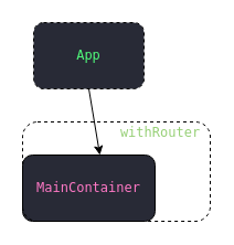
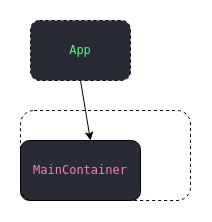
- <mxCell id="4" value="&lt;pre style=&quot;font-family: &amp;quot;jetbrains mono&amp;quot;, monospace;&quot;&gt;&lt;span style=&quot;&quot;&gt;withRouter&lt;/span&gt;&lt;/pre&gt;" style="text;html=1;align=center;verticalAlign=middle;whiteSpace=wrap;rounded=0;dashed=1;padding:10px;labelBackgroundColor=none;fontColor=#97D077;" vertex="1" parent="1"><mxGeometry x="110" y="110" width="70" height="20" as="geometry" /></mxCell>
